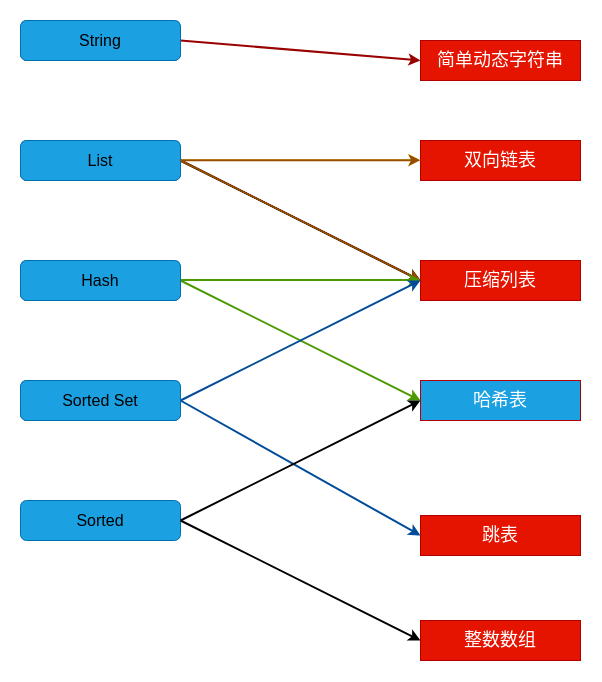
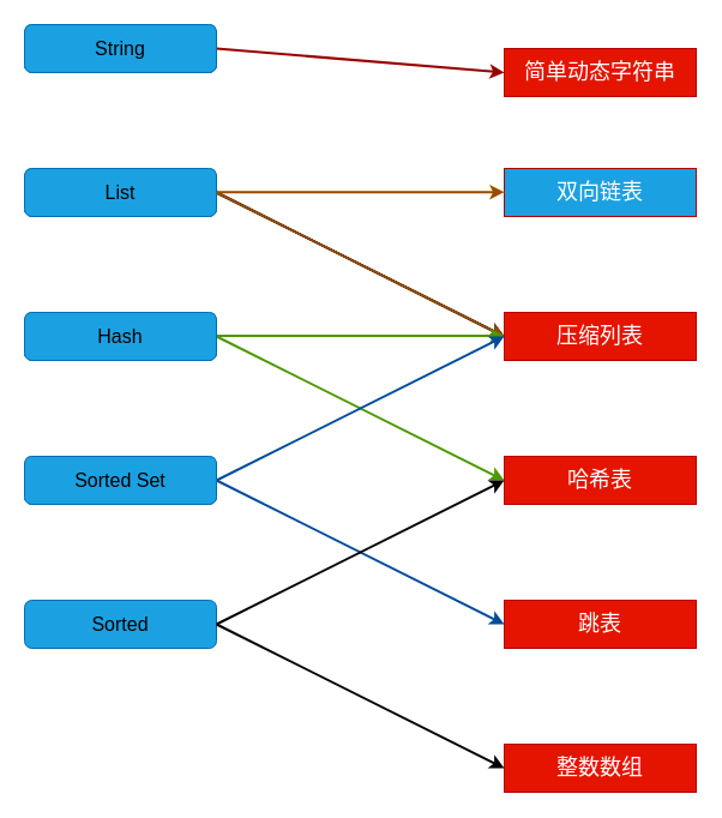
- <mxCell id="8" value="&lt;font&gt;&lt;span style=&quot;font-size: 18px&quot;&gt;双向链表&lt;/span&gt;&lt;br&gt;&lt;/font&gt;" style="rounded=0;whiteSpace=wrap;html=1;fontSize=16;fillColor=#e51400;strokeColor=#B20000;verticalAlign=middle;fontColor=#ffffff;" vertex="1" parent="1"><mxGeometry x="420" y="140" width="160" height="40" as="geometry" /></mxCell>
+ <mxCell id="8" value="&lt;font&gt;&lt;span style=&quot;font-size: 18px&quot;&gt;双向链表&lt;/span&gt;&lt;br&gt;&lt;/font&gt;" style="rounded=0;whiteSpace=wrap;html=1;fontSize=16;fillColor=#1ba1e2;strokeColor=#B20000;verticalAlign=middle;fontColor=#ffffff;" vertex="1" parent="1"><mxGeometry x="420" y="140" width="160" height="40" as="geometry" /></mxCell>
- <mxCell id="10" value="&lt;font&gt;&lt;span style=&quot;font-size: 18px&quot;&gt;哈希表&lt;/span&gt;&lt;br&gt;&lt;/font&gt;" style="rounded=0;whiteSpace=wrap;html=1;fontSize=16;fillColor=#1ba1e2;strokeColor=#B20000;verticalAlign=middle;fontColor=#ffffff;" vertex="1" parent="1"><mxGeometry x="420" y="380" width="160" height="40" as="geometry" /></mxCell>
+ <mxCell id="10" value="&lt;font&gt;&lt;span style=&quot;font-size: 18px&quot;&gt;哈希表&lt;/span&gt;&lt;br&gt;&lt;/font&gt;" style="rounded=0;whiteSpace=wrap;html=1;fontSize=16;fillColor=#e51400;strokeColor=#B20000;verticalAlign=middle;fontColor=#ffffff;" vertex="1" parent="1"><mxGeometry x="420" y="380" width="160" height="40" as="geometry" /></mxCell>
- <mxCell id="11" value="&lt;font&gt;&lt;span style=&quot;font-size: 18px&quot;&gt;跳表&lt;/span&gt;&lt;br&gt;&lt;/font&gt;" style="rounded=0;whiteSpace=wrap;html=1;fontSize=16;fillColor=#e51400;strokeColor=#B20000;verticalAlign=middle;fontColor=#ffffff;" vertex="1" parent="1"><mxGeometry x="420" y="515" width="160" height="40" as="geometry" /></mxCell>
+ <mxCell id="11" value="&lt;font&gt;&lt;span style=&quot;font-size: 18px&quot;&gt;跳表&lt;/span&gt;&lt;br&gt;&lt;/font&gt;" style="rounded=0;whiteSpace=wrap;html=1;fontSize=16;fillColor=#e51400;strokeColor=#B20000;verticalAlign=middle;fontColor=#ffffff;" vertex="1" parent="1"><mxGeometry x="420" y="500" width="160" height="40" as="geometry" /></mxCell>
